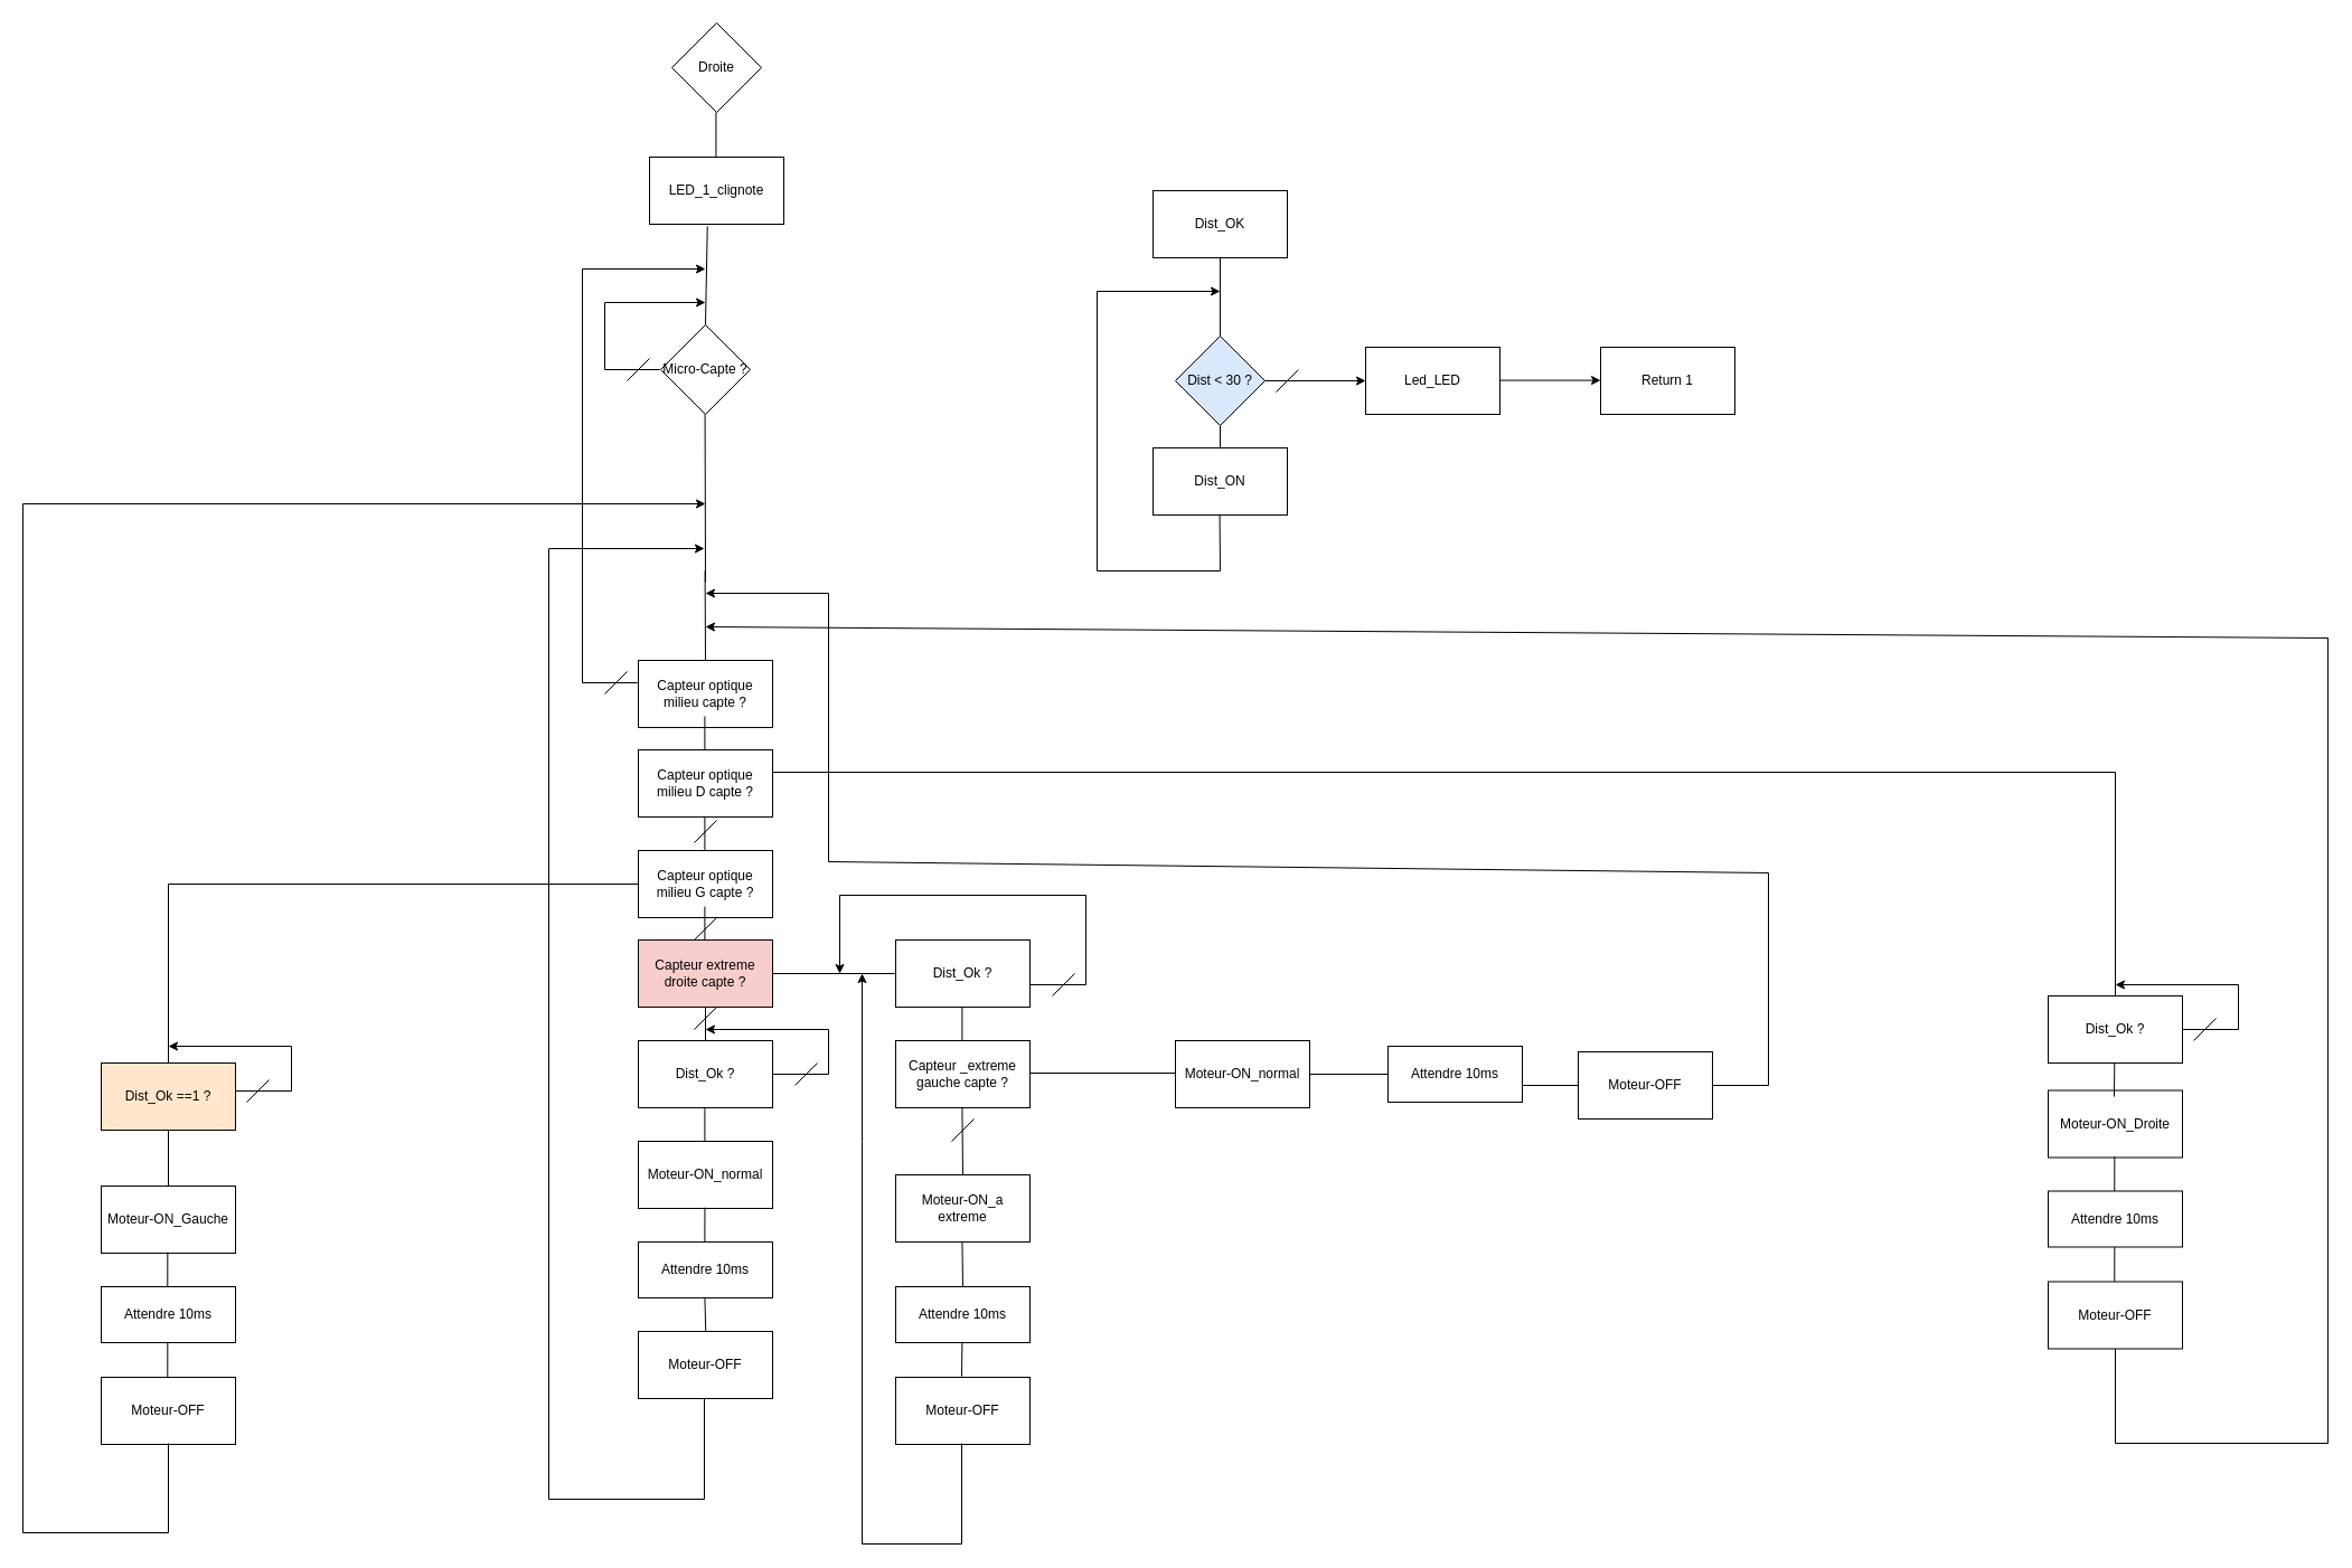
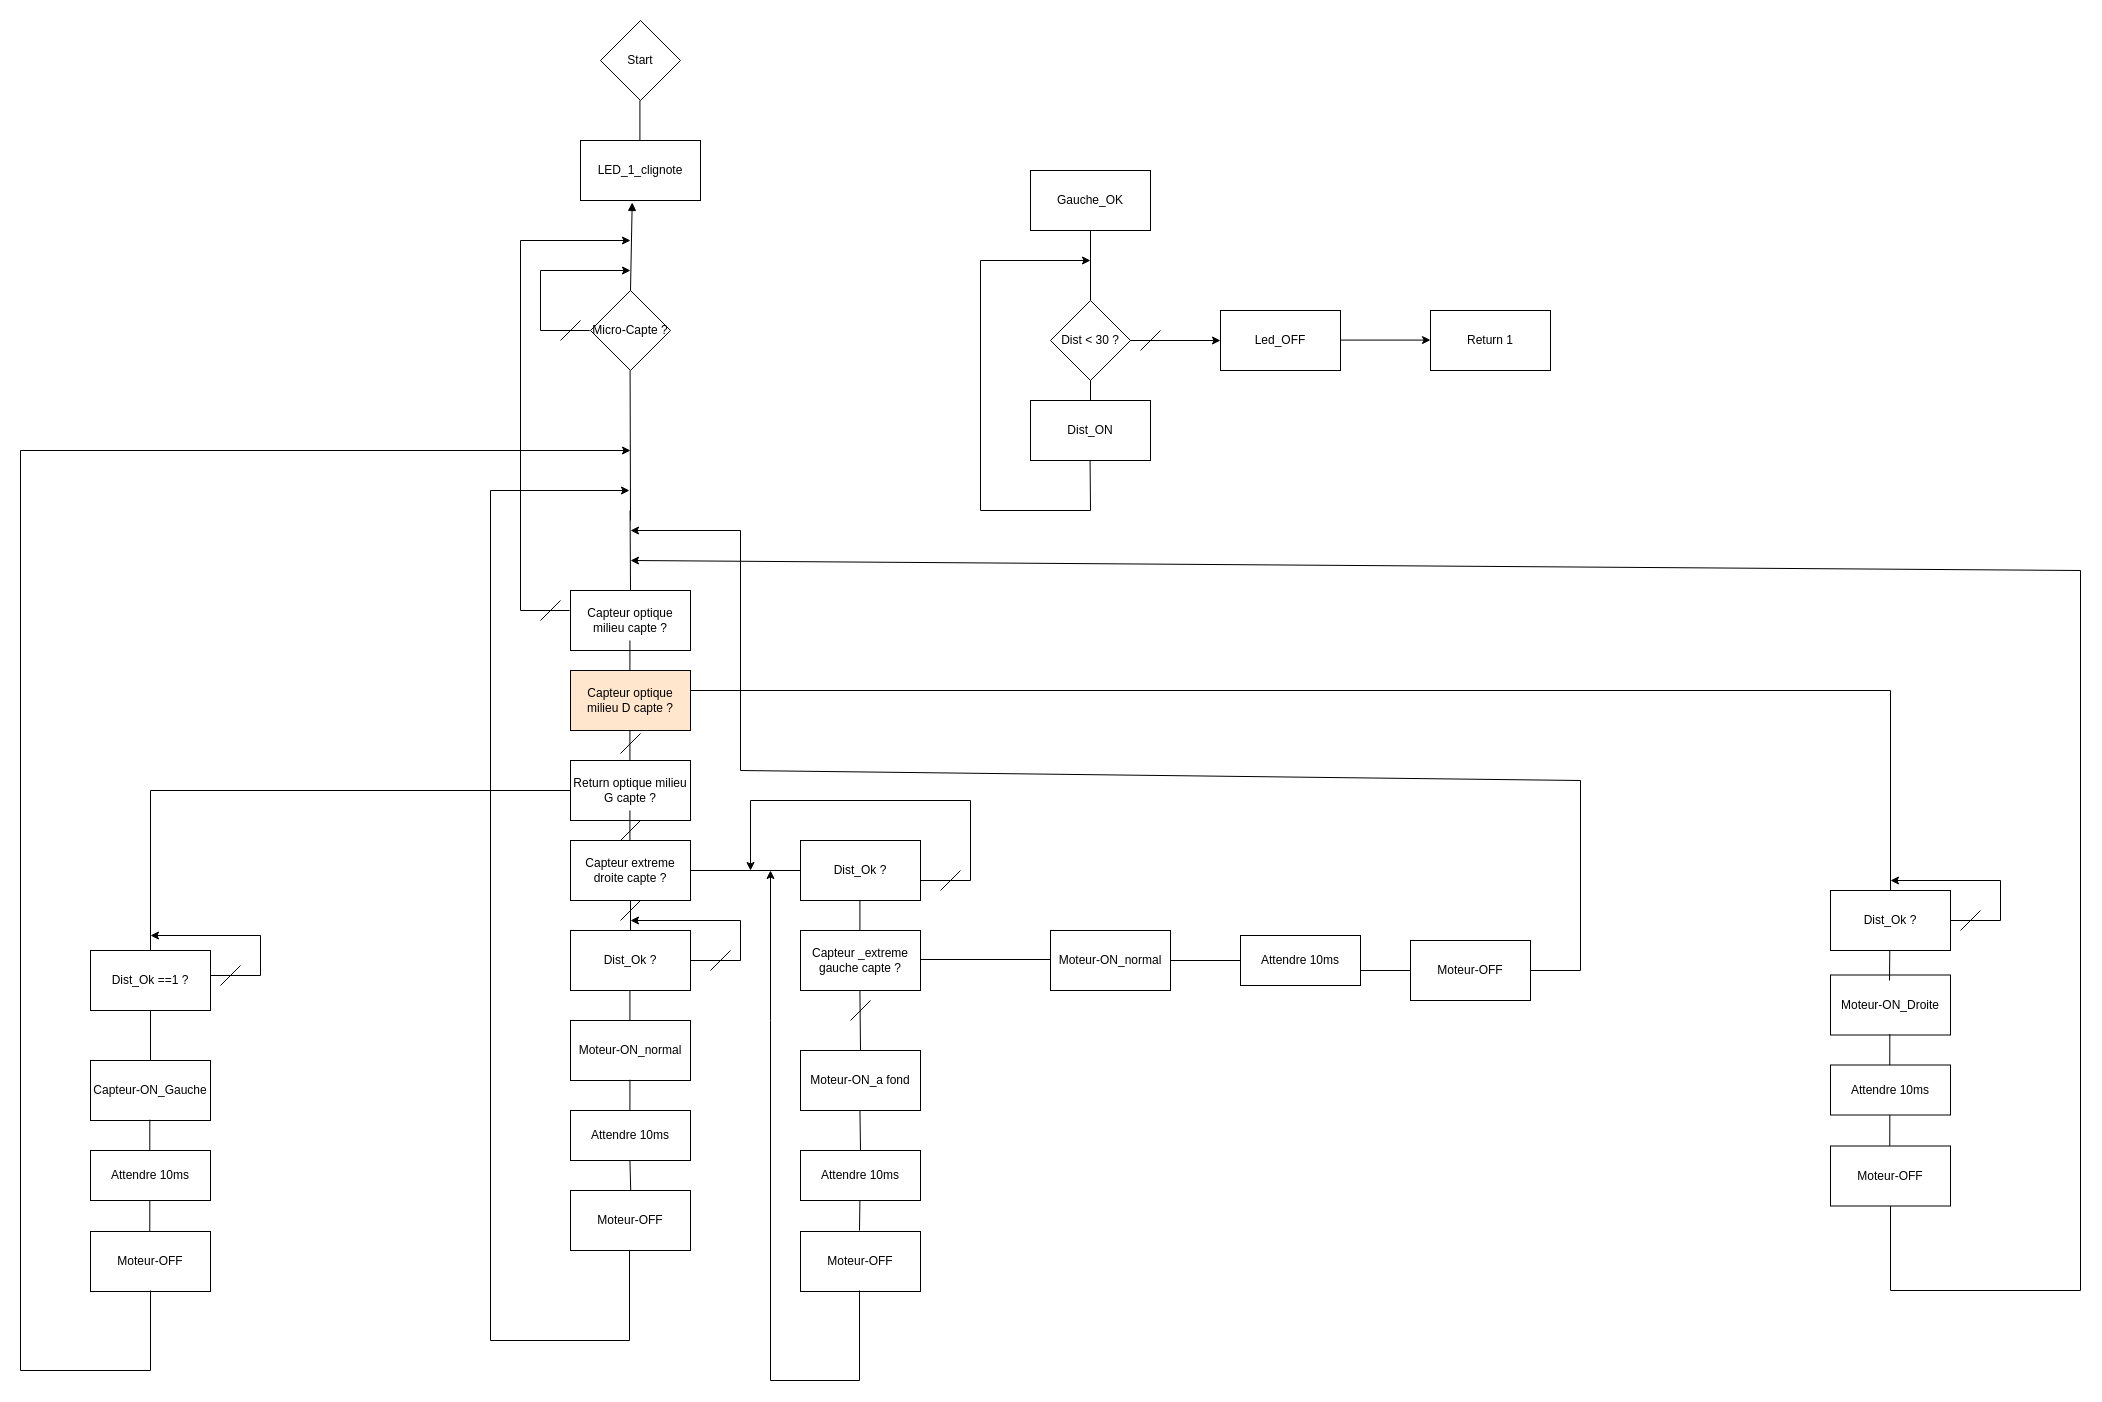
- <mxCell id="2" value="Droite" style="rhombus;whiteSpace=wrap;html=1;" vertex="1" parent="1"><mxGeometry x="600" y="20" width="80" height="80" as="geometry" /></mxCell>
+ <mxCell id="2" value="Start" style="rhombus;whiteSpace=wrap;html=1;" vertex="1" parent="1"><mxGeometry x="600" y="20" width="80" height="80" as="geometry" /></mxCell>
- <mxCell id="3" value="Dist_OK" style="rounded=0;whiteSpace=wrap;html=1;" vertex="1" parent="1"><mxGeometry x="1030" y="170" width="120" height="60" as="geometry" /></mxCell>
+ <mxCell id="3" value="Gauche_OK" style="rounded=0;whiteSpace=wrap;html=1;" vertex="1" parent="1"><mxGeometry x="1030" y="170" width="120" height="60" as="geometry" /></mxCell>
- <mxCell id="15" value="" style="endArrow=none;html=1;rounded=0;exitX=0.5;exitY=0;exitDx=0;exitDy=0;entryX=0.431;entryY=1.033;entryDx=0;entryDy=0;entryPerimeter=0;" edge="1" parent="1" source="14" target="27"><mxGeometry width="50" height="50" relative="1" as="geometry"><mxPoint x="580" y="300" as="sourcePoint" /><mxPoint x="630" y="250" as="targetPoint" /></mxGeometry></mxCell>
+ <mxCell id="15" value="" style="endArrow=block;html=1;rounded=0;exitX=0.5;exitY=0;exitDx=0;exitDy=0;entryX=0.431;entryY=1.033;entryDx=0;entryDy=0;entryPerimeter=0;" edge="1" parent="1" source="14" target="27"><mxGeometry width="50" height="50" relative="1" as="geometry"><mxPoint x="580" y="300" as="sourcePoint" /><mxPoint x="630" y="250" as="targetPoint" /></mxGeometry></mxCell>
- <mxCell id="5" value="Dist &amp;lt; 30 ?" style="rhombus;whiteSpace=wrap;html=1;fillColor=#dae8fc;" vertex="1" parent="1"><mxGeometry x="1050" y="300" width="80" height="80" as="geometry" /></mxCell>
+ <mxCell id="5" value="Dist &amp;lt; 30 ?" style="rhombus;whiteSpace=wrap;html=1;" vertex="1" parent="1"><mxGeometry x="1050" y="300" width="80" height="80" as="geometry" /></mxCell>
- <mxCell id="10" value="Led_LED" style="rounded=0;whiteSpace=wrap;html=1;" vertex="1" parent="1"><mxGeometry x="1220" y="310" width="120" height="60" as="geometry" /></mxCell>
+ <mxCell id="10" value="Led_OFF" style="rounded=0;whiteSpace=wrap;html=1;" vertex="1" parent="1"><mxGeometry x="1220" y="310" width="120" height="60" as="geometry" /></mxCell>
- <mxCell id="59" value="Capteur optique milieu D capte ?" style="rounded=0;whiteSpace=wrap;html=1;" vertex="1" parent="1"><mxGeometry x="570" y="670" width="120" height="60" as="geometry" /></mxCell>
+ <mxCell id="59" value="Capteur optique milieu D capte ?" style="rounded=0;whiteSpace=wrap;html=1;fillColor=#ffe6cc;" vertex="1" parent="1"><mxGeometry x="570" y="670" width="120" height="60" as="geometry" /></mxCell>
- <mxCell id="60" value="Capteur optique milieu G capte ?" style="rounded=0;whiteSpace=wrap;html=1;" vertex="1" parent="1"><mxGeometry x="570" y="760" width="120" height="60" as="geometry" /></mxCell>
+ <mxCell id="60" value="Return optique milieu G capte ?" style="rounded=0;whiteSpace=wrap;html=1;" vertex="1" parent="1"><mxGeometry x="570" y="760" width="120" height="60" as="geometry" /></mxCell>
- <mxCell id="29" value="Capteur extreme droite capte ?" style="rounded=0;whiteSpace=wrap;html=1;fillColor=#f8cecc;" vertex="1" parent="1"><mxGeometry x="570" y="840" width="120" height="60" as="geometry" /></mxCell>
+ <mxCell id="29" value="Capteur extreme droite capte ?" style="rounded=0;whiteSpace=wrap;html=1;" vertex="1" parent="1"><mxGeometry x="570" y="840" width="120" height="60" as="geometry" /></mxCell>
- <mxCell id="68" value="Dist_Ok ==1 ?" style="rounded=0;whiteSpace=wrap;html=1;fillColor=#ffe6cc;" vertex="1" parent="1"><mxGeometry x="90" y="950" width="120" height="60" as="geometry" /></mxCell>
+ <mxCell id="68" value="Dist_Ok ==1 ?" style="rounded=0;whiteSpace=wrap;html=1;" vertex="1" parent="1"><mxGeometry x="90" y="950" width="120" height="60" as="geometry" /></mxCell>
- <mxCell id="43" value="Moteur-ON_a extreme" style="rounded=0;whiteSpace=wrap;html=1;" vertex="1" parent="1"><mxGeometry x="800" y="1050" width="120" height="60" as="geometry" /></mxCell>
+ <mxCell id="43" value="Moteur-ON_a fond" style="rounded=0;whiteSpace=wrap;html=1;" vertex="1" parent="1"><mxGeometry x="800" y="1050" width="120" height="60" as="geometry" /></mxCell>
- <mxCell id="71" value="Moteur-ON_Gauche" style="rounded=0;whiteSpace=wrap;html=1;" vertex="1" parent="1"><mxGeometry x="90" y="1060" width="120" height="60" as="geometry" /></mxCell>
+ <mxCell id="71" value="Capteur-ON_Gauche" style="rounded=0;whiteSpace=wrap;html=1;" vertex="1" parent="1"><mxGeometry x="90" y="1060" width="120" height="60" as="geometry" /></mxCell>
